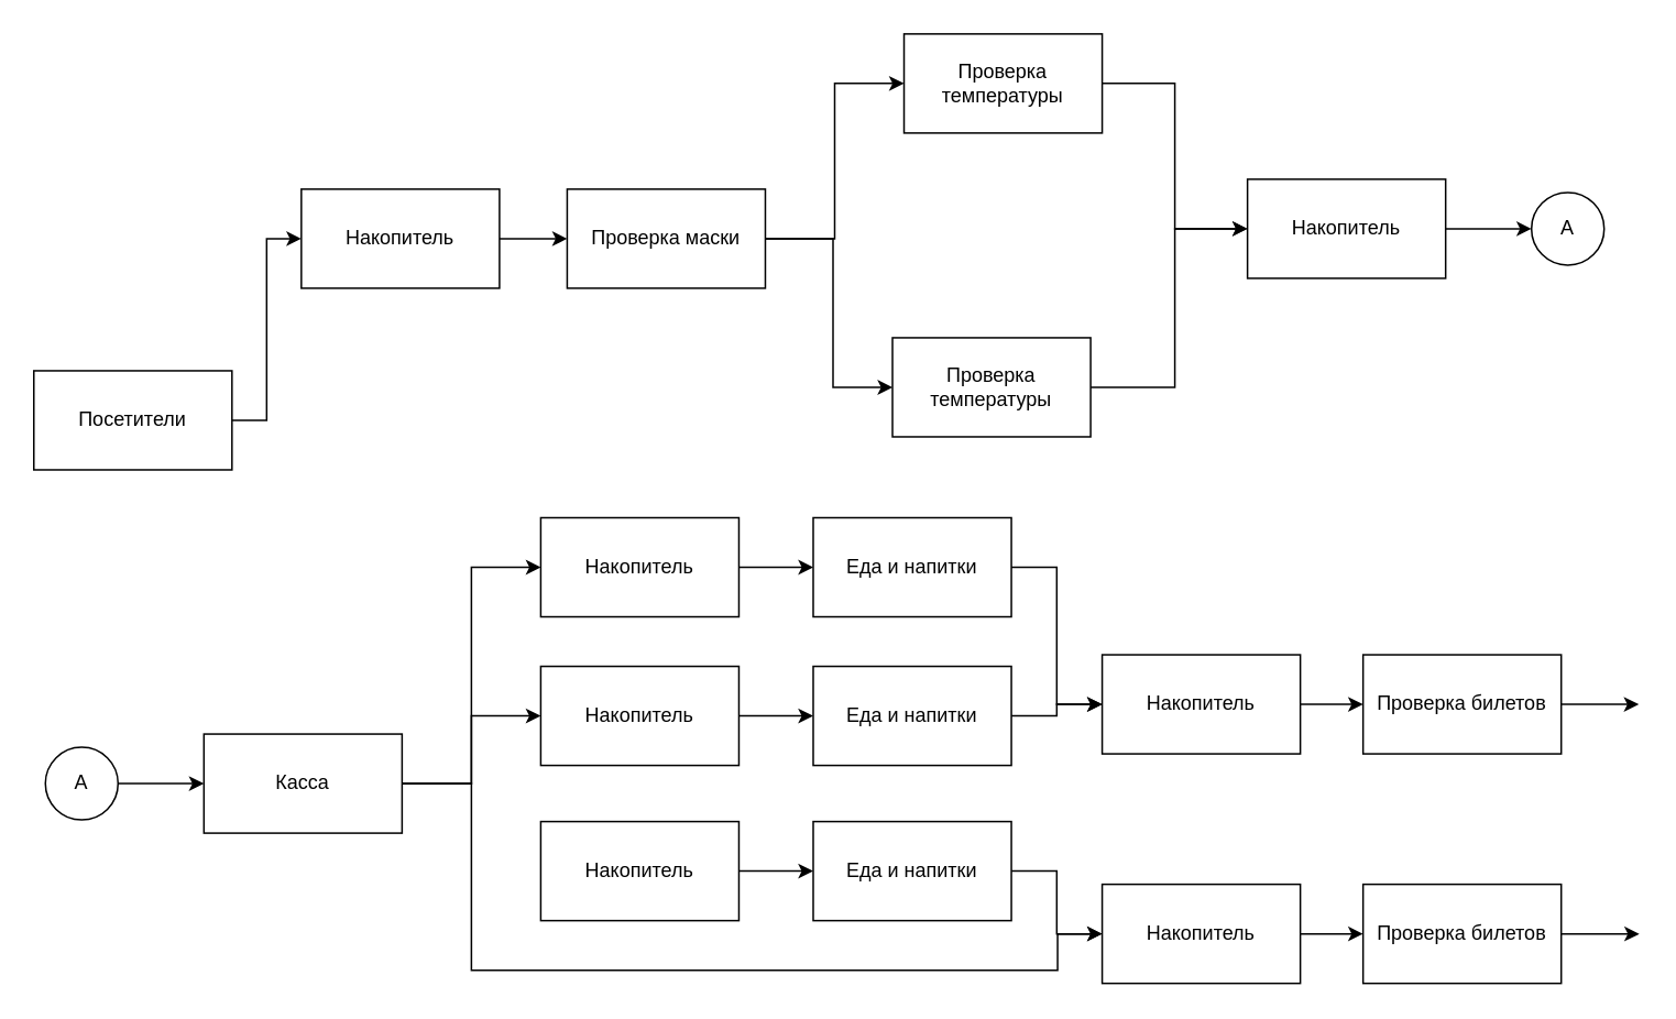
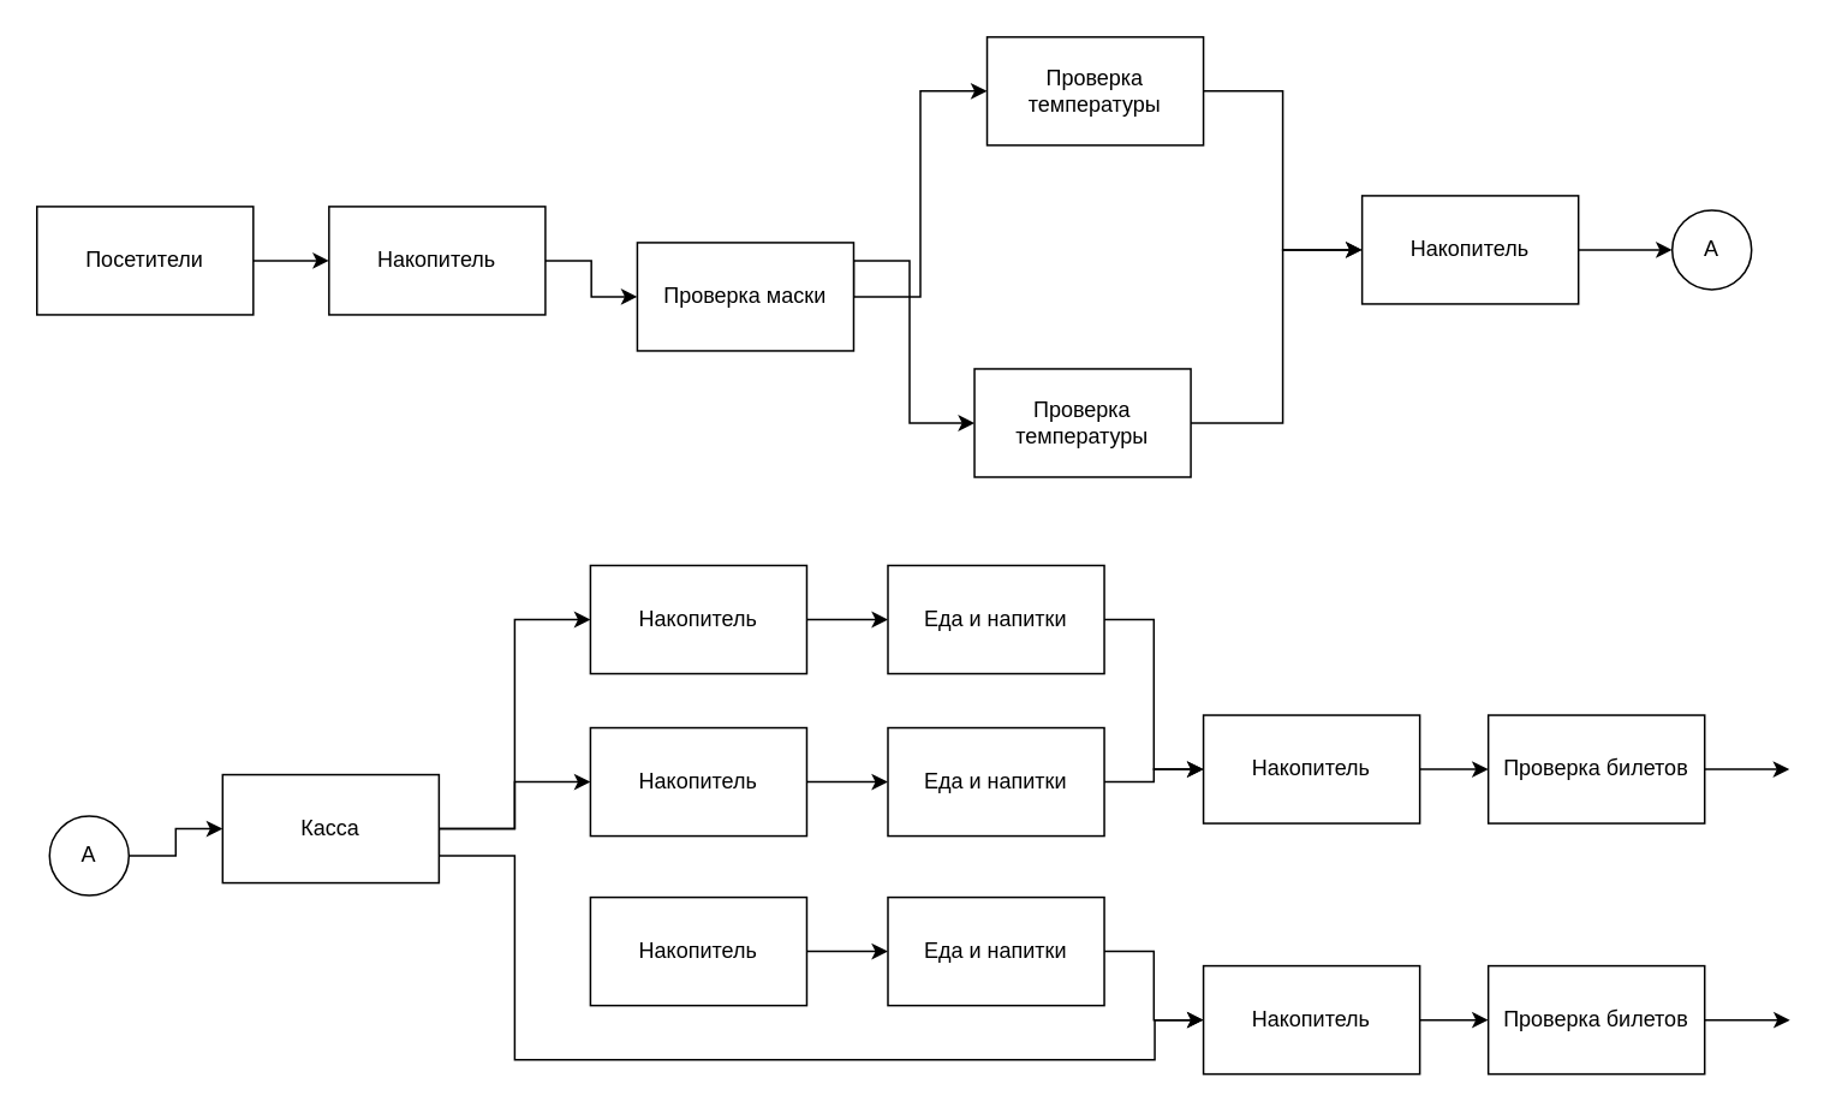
- <mxCell id="4" value="Проверка маски" style="rounded=0;whiteSpace=wrap;html=1;" parent="1" vertex="1"><mxGeometry x="343" y="114" width="120" height="60" as="geometry" /></mxCell>
+ <mxCell id="4" value="Проверка маски" style="rounded=0;whiteSpace=wrap;html=1;" parent="1" vertex="1"><mxGeometry x="353" y="134" width="120" height="60" as="geometry" /></mxCell>
- <mxCell id="10" value="Посетители" style="rounded=0;whiteSpace=wrap;html=1;" parent="1" vertex="1"><mxGeometry x="20" y="224" width="120" height="60" as="geometry" /></mxCell>
+ <mxCell id="10" value="Посетители" style="rounded=0;whiteSpace=wrap;html=1;" parent="1" vertex="1"><mxGeometry x="20" y="114" width="120" height="60" as="geometry" /></mxCell>
- <mxCell id="14" value="Касса" style="rounded=0;whiteSpace=wrap;html=1;" vertex="1" parent="1"><mxGeometry x="123" y="444" width="120" height="60" as="geometry" /></mxCell>
+ <mxCell id="14" value="Касса" style="rounded=0;whiteSpace=wrap;html=1;" vertex="1" parent="1"><mxGeometry x="123" y="429" width="120" height="60" as="geometry" /></mxCell>
